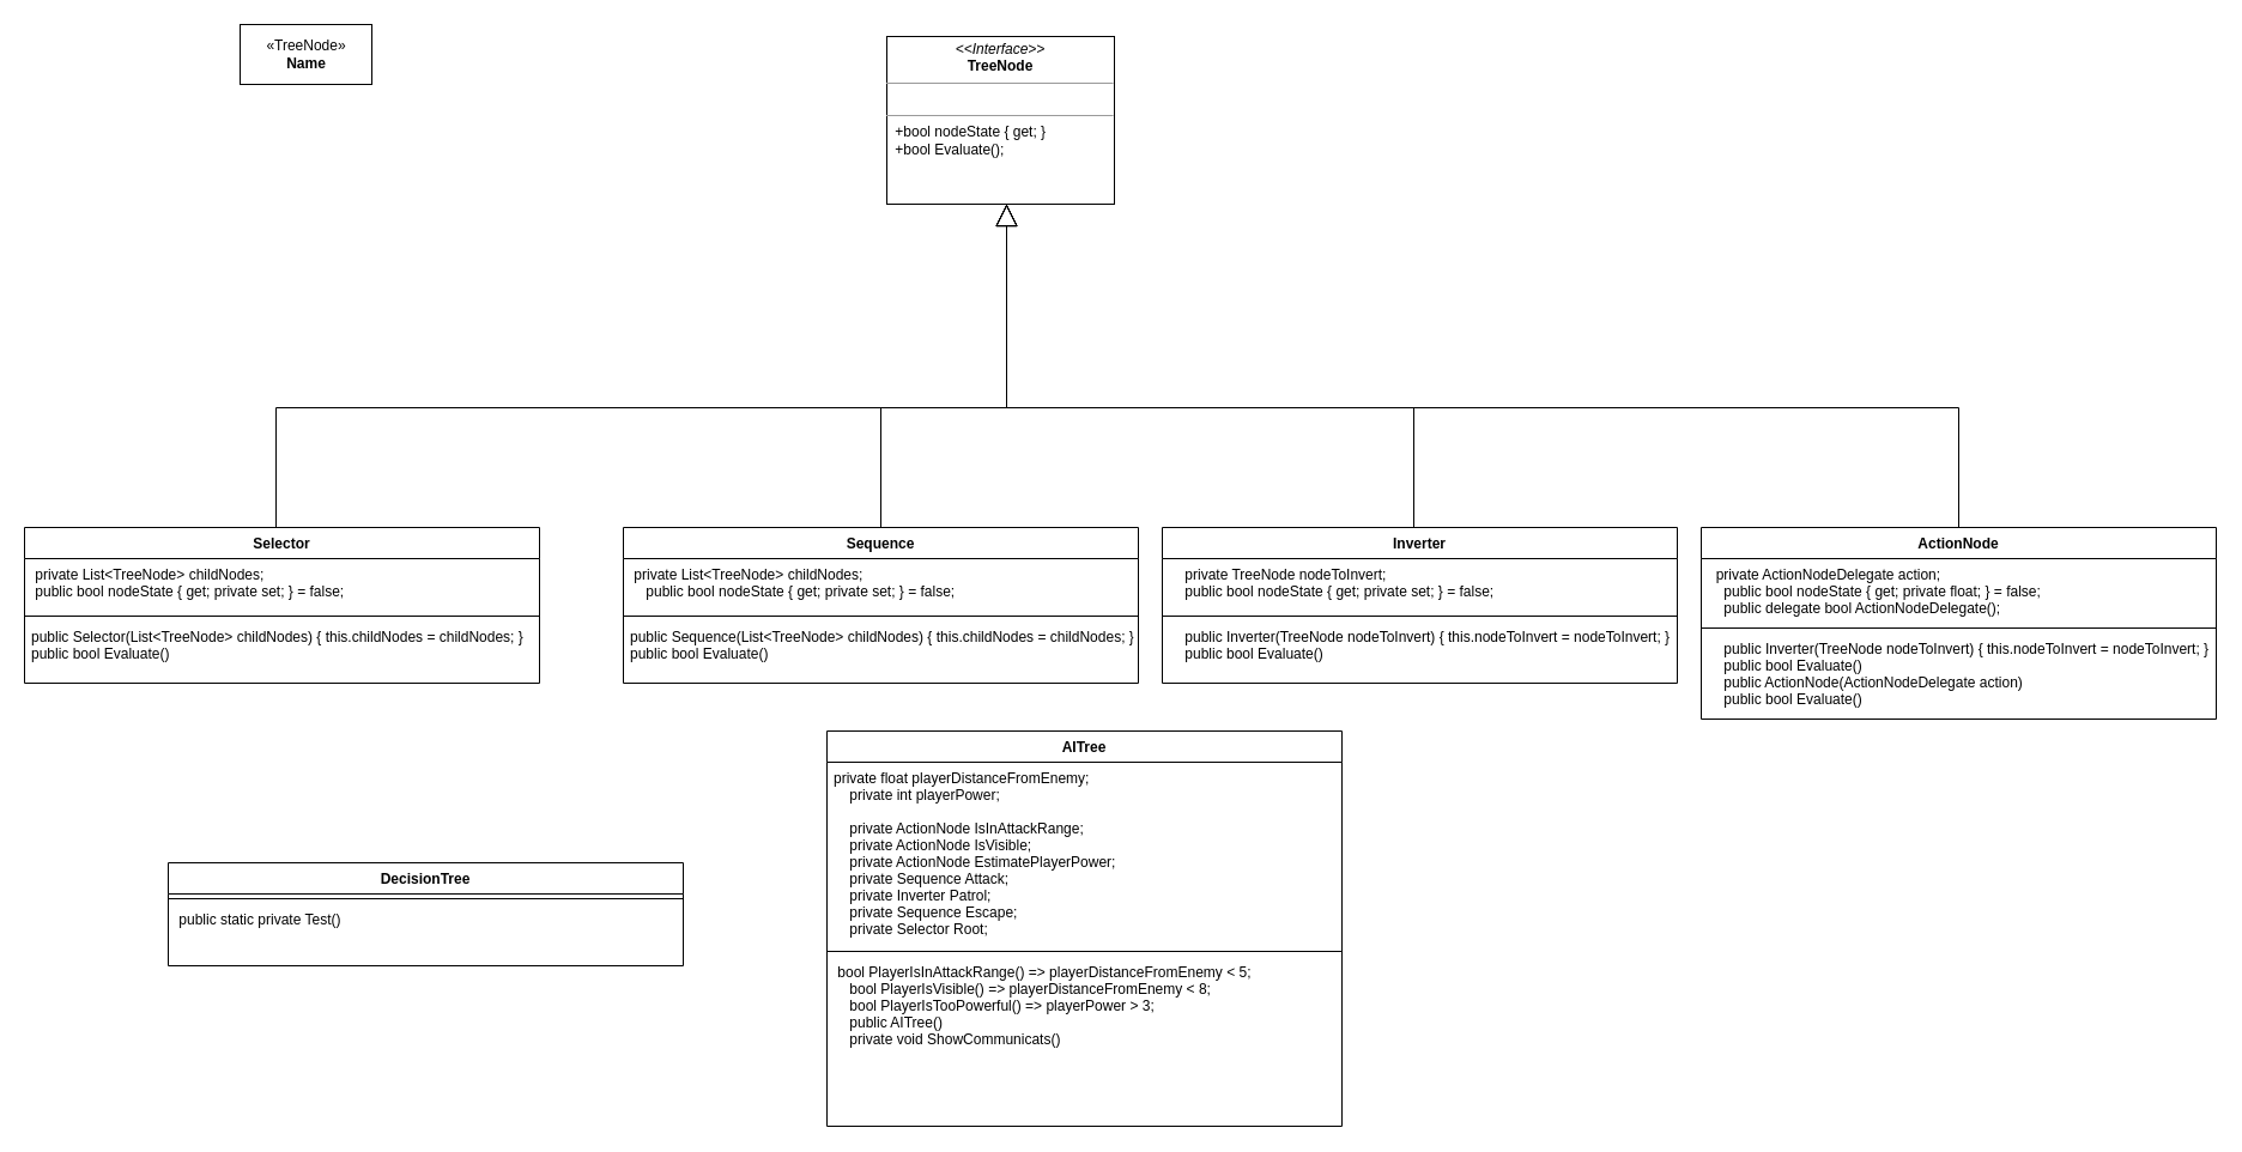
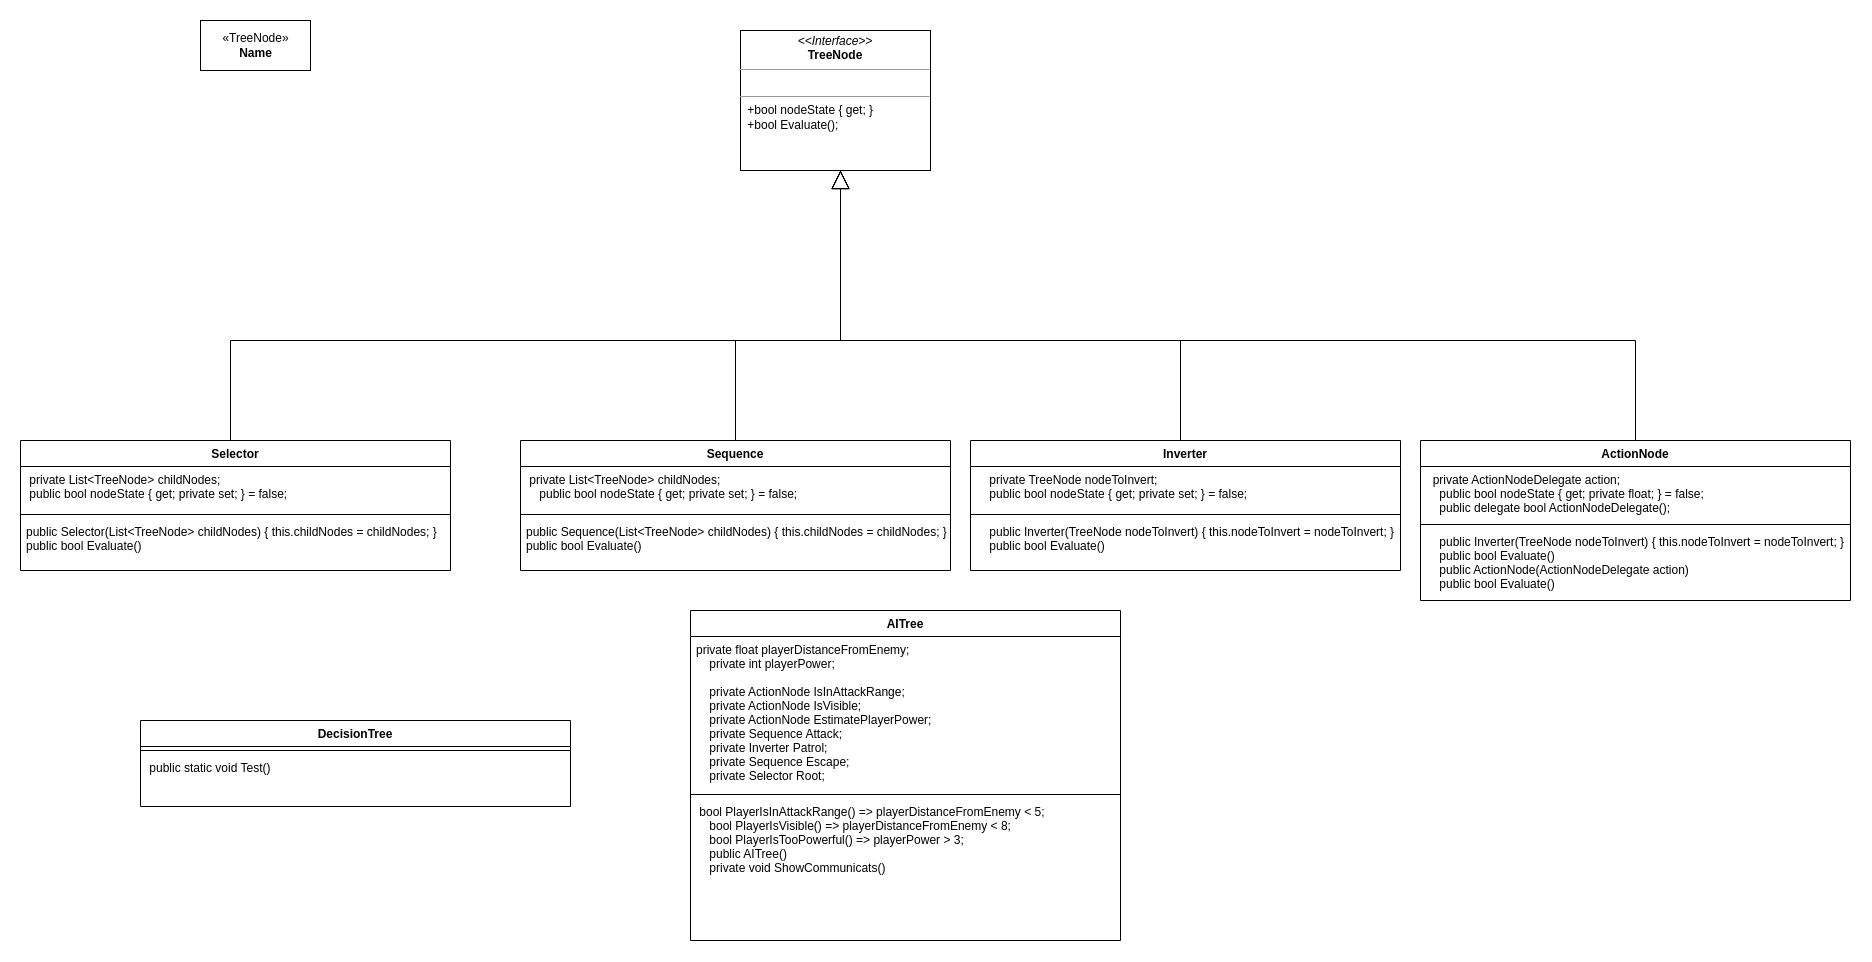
- <mxCell id="24" value=" public static private Test()" style="text;strokeColor=none;fillColor=none;align=left;verticalAlign=top;spacingLeft=4;spacingRight=4;overflow=hidden;rotatable=0;points=[[0,0.5],[1,0.5]];portConstraint=eastwest;" vertex="1" parent="22"><mxGeometry y="34" width="430" height="52" as="geometry" /></mxCell>
+ <mxCell id="24" value=" public static void Test()" style="text;strokeColor=none;fillColor=none;align=left;verticalAlign=top;spacingLeft=4;spacingRight=4;overflow=hidden;rotatable=0;points=[[0,0.5],[1,0.5]];portConstraint=eastwest;" vertex="1" parent="22"><mxGeometry y="34" width="430" height="52" as="geometry" /></mxCell>
